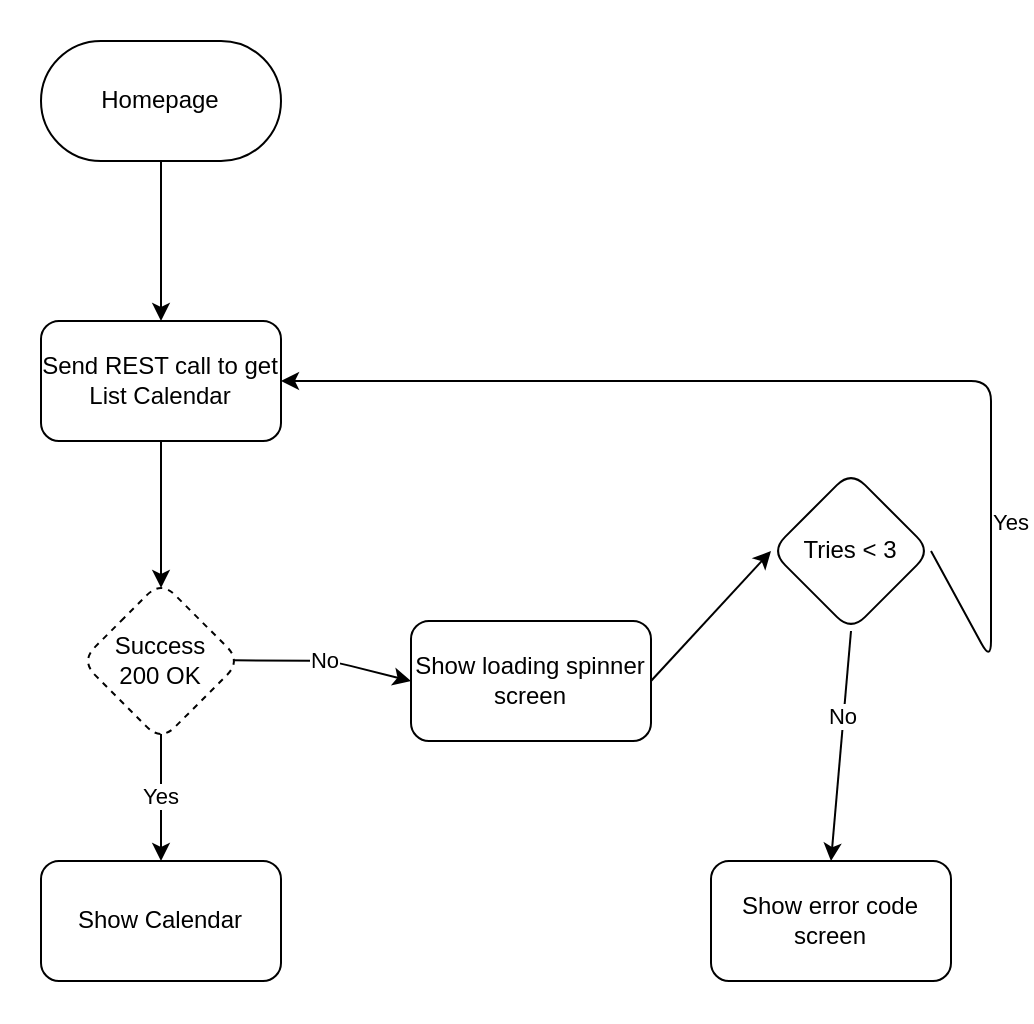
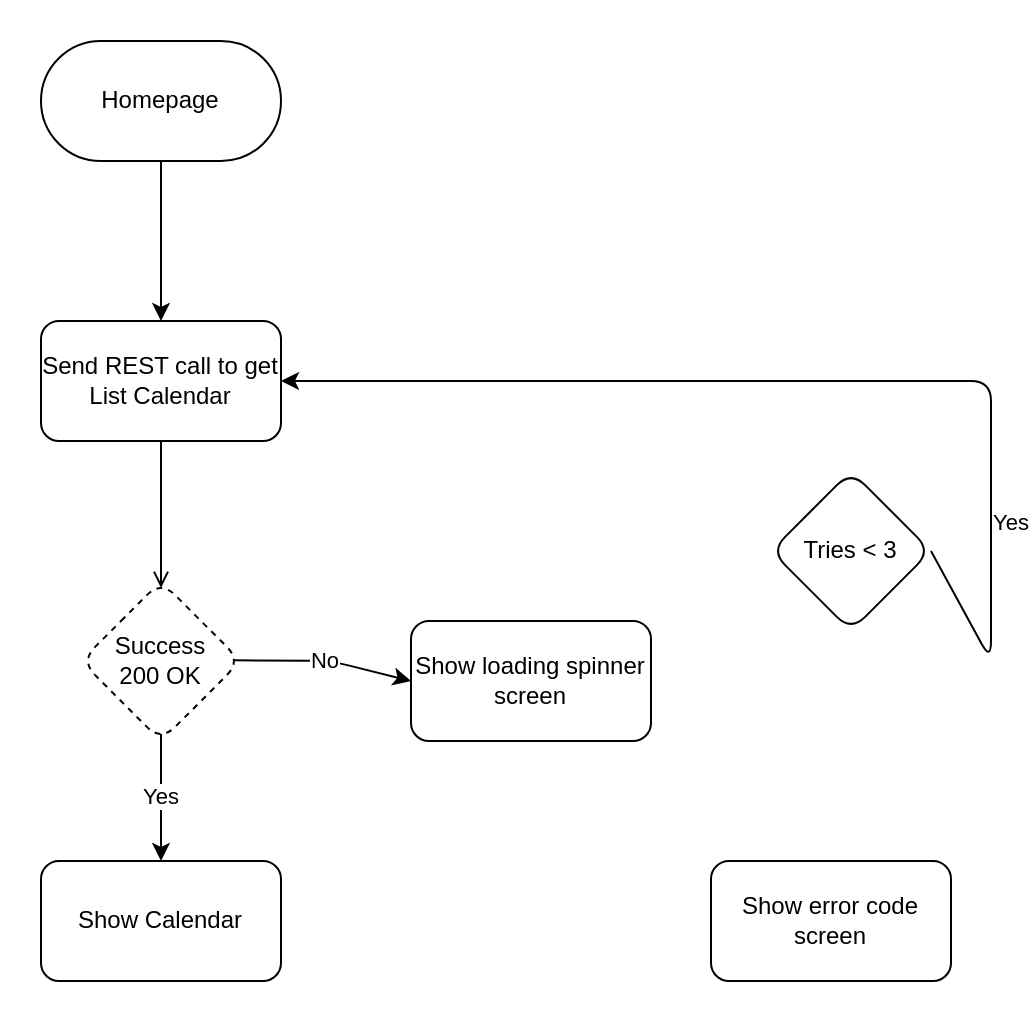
- <mxCell id="4" value="" style="edgeStyle=none;html=1;entryX=0.5;entryY=0.043;entryDx=0;entryDy=0;entryPerimeter=0;" edge="1" parent="1" source="5" target="8"><mxGeometry relative="1" as="geometry" /></mxCell>
+ <mxCell id="4" value="" style="edgeStyle=none;html=1;entryX=0.5;entryY=0.043;entryDx=0;entryDy=0;entryPerimeter=0;endArrow=open;" edge="1" parent="1" source="5" target="8"><mxGeometry relative="1" as="geometry" /></mxCell>
- <mxCell id="16" style="edgeStyle=none;html=1;exitX=1;exitY=0.5;exitDx=0;exitDy=0;entryX=0;entryY=0.5;entryDx=0;entryDy=0;" edge="1" parent="1" source="17" target="14"><mxGeometry relative="1" as="geometry" /></mxCell>
- <mxCell id="12" style="edgeStyle=none;html=1;entryX=0.5;entryY=0;entryDx=0;entryDy=0;exitX=0.5;exitY=1;exitDx=0;exitDy=0;" edge="1" parent="1" source="14" target="9"><mxGeometry relative="1" as="geometry" /></mxCell>
- <mxCell id="13" value="No" style="edgeLabel;html=1;align=center;verticalAlign=middle;resizable=0;points=[];" vertex="1" connectable="0" parent="12"><mxGeometry x="-0.247" y="-1" relative="1" as="geometry"><mxPoint as="offset" /></mxGeometry></mxCell>
